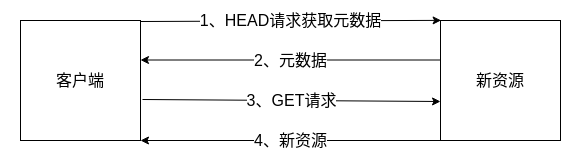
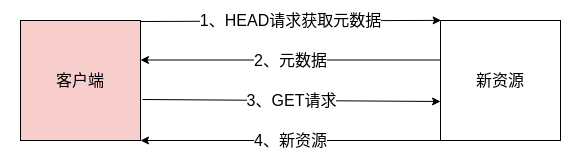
- <mxCell id="2" value="&lt;font style=&quot;font-size: 16px&quot;&gt;客户端&lt;/font&gt;" style="rounded=0;whiteSpace=wrap;html=1;" parent="1" vertex="1"><mxGeometry x="20" y="20" width="120" height="120" as="geometry" /></mxCell>
+ <mxCell id="2" value="&lt;font style=&quot;font-size: 16px&quot;&gt;客户端&lt;/font&gt;" style="rounded=0;whiteSpace=wrap;html=1;fillColor=#f8cecc;" parent="1" vertex="1"><mxGeometry x="20" y="20" width="120" height="120" as="geometry" /></mxCell>
